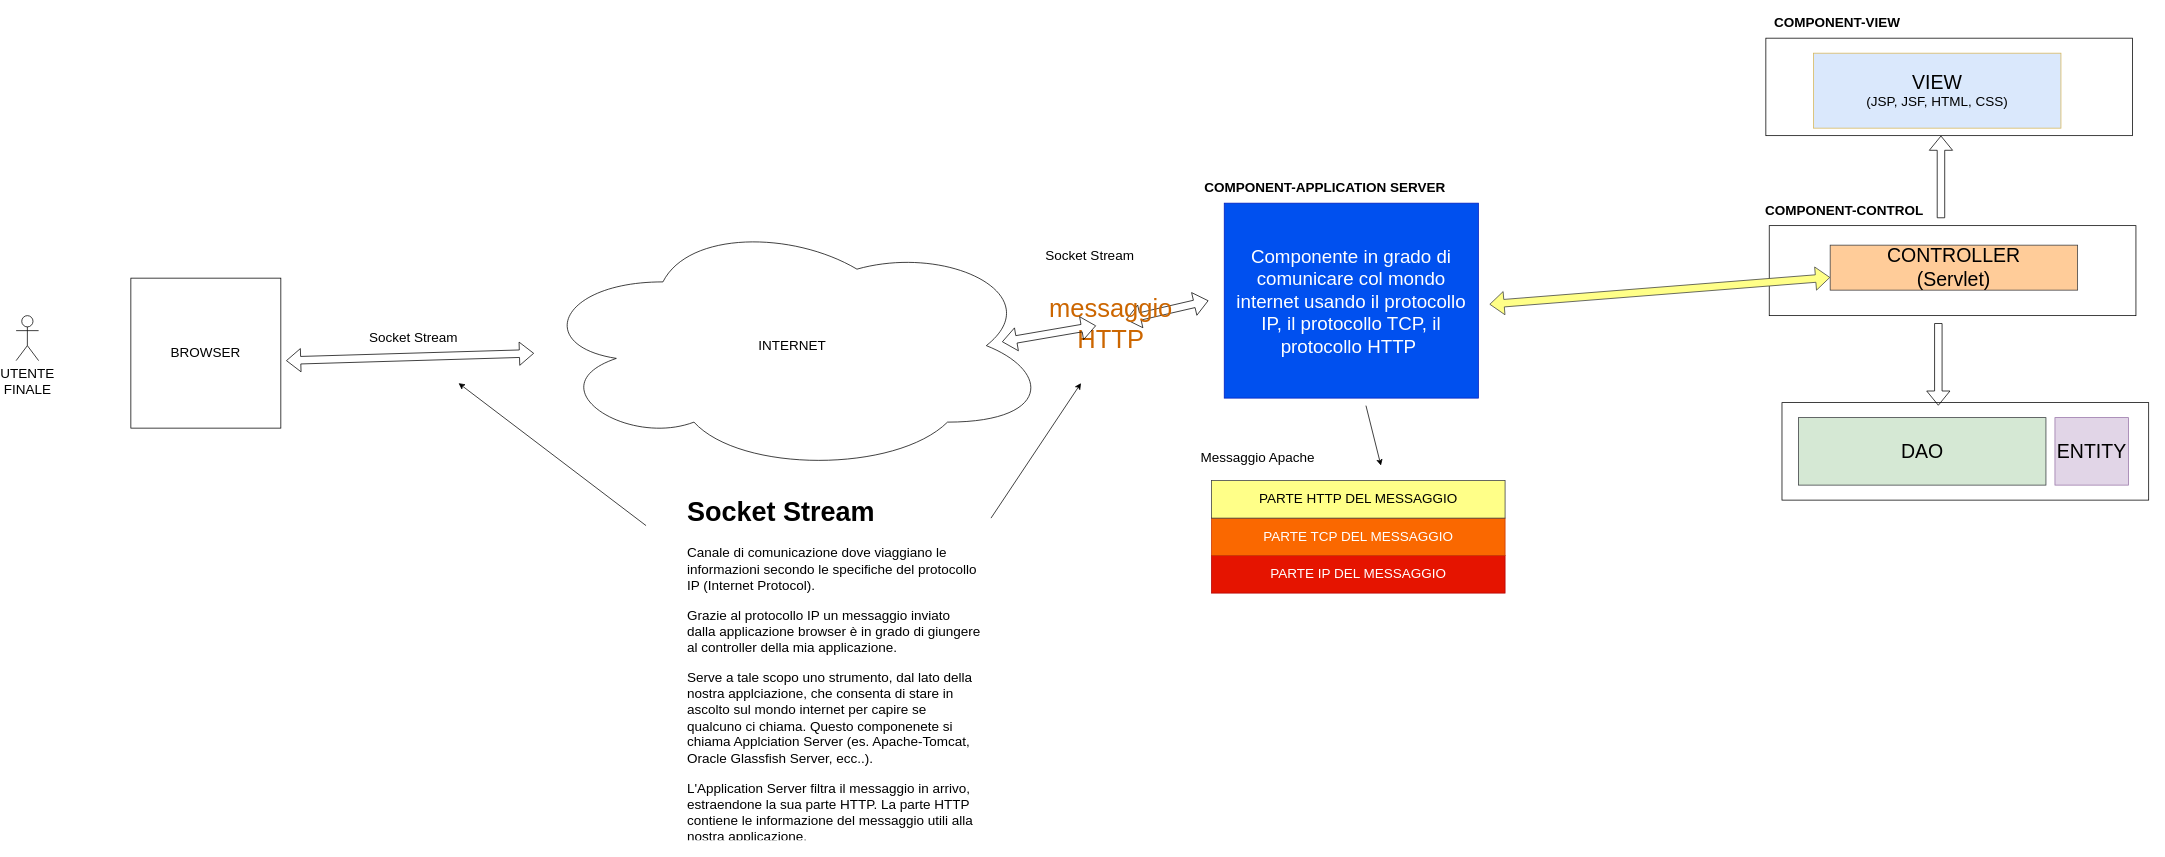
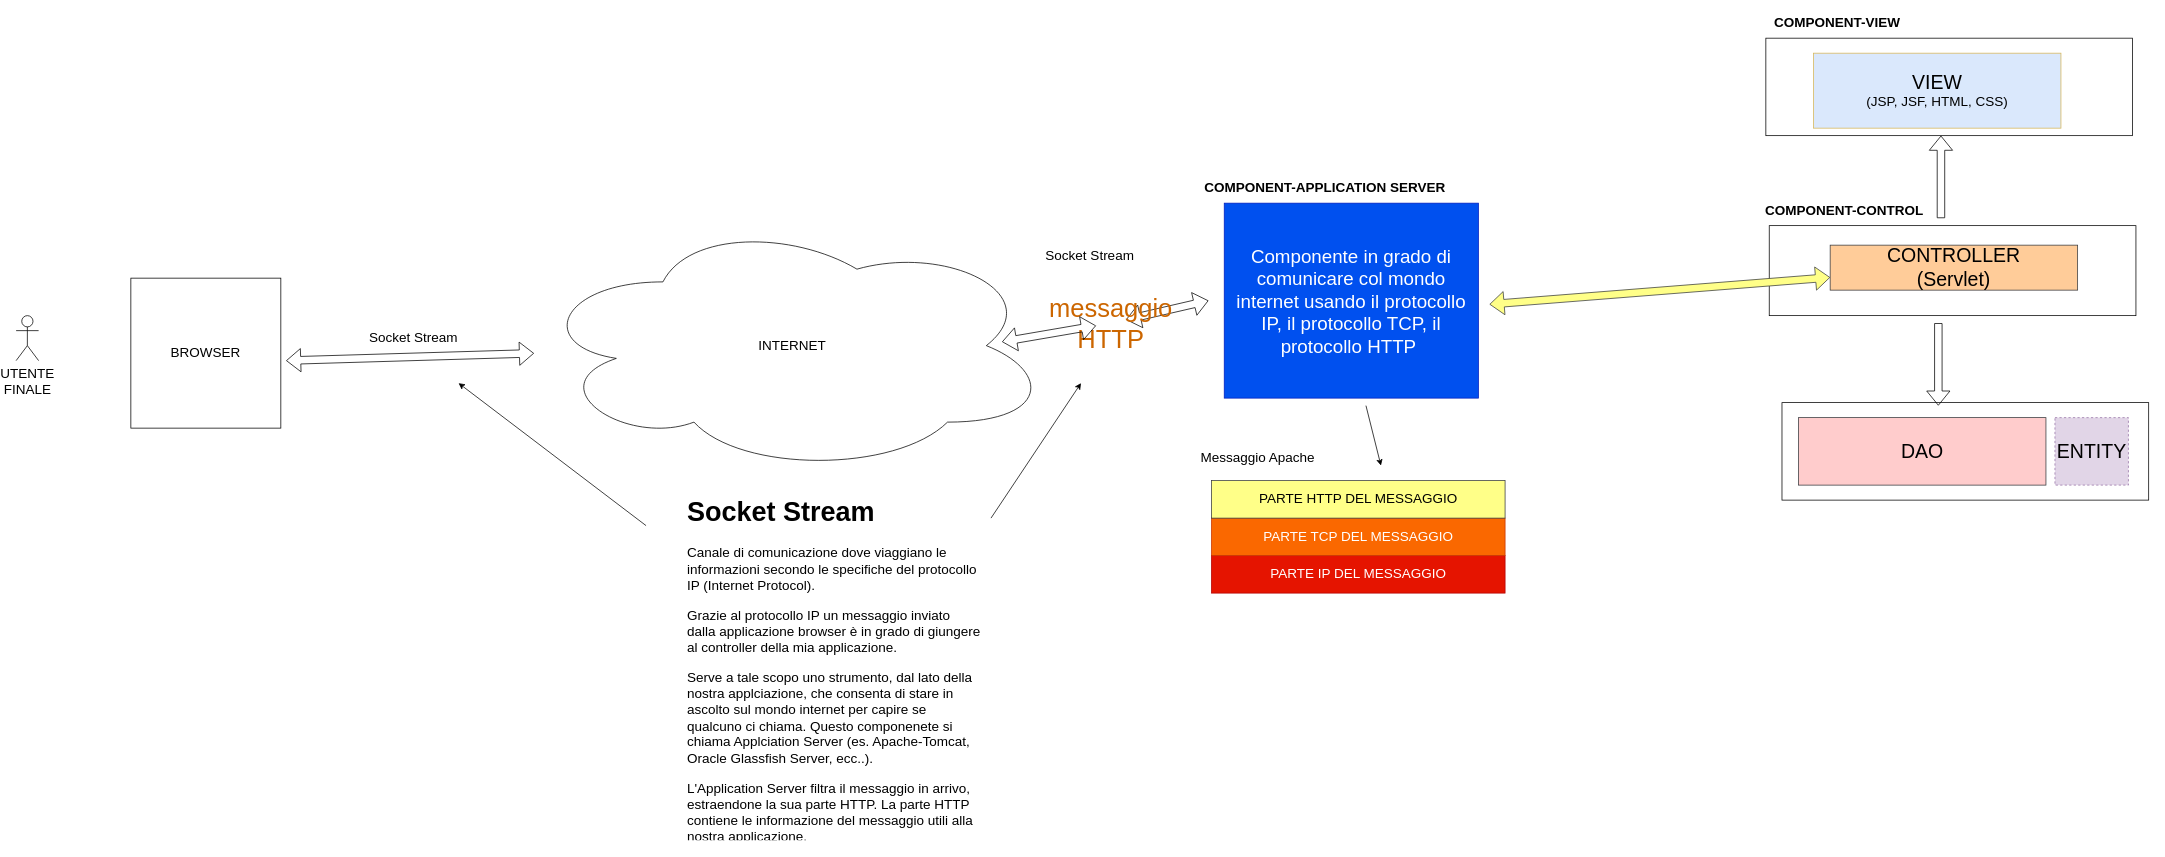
- <mxCell id="28" value="&lt;font style=&quot;font-size: 26px&quot;&gt;DAO&lt;/font&gt;" style="rounded=0;whiteSpace=wrap;html=1;fillColor=#d5e8d4;strokeColor=#36393d;" vertex="1" parent="1"><mxGeometry x="2396.75" y="556" width="330" height="90" as="geometry" /></mxCell>
+ <mxCell id="28" value="&lt;font style=&quot;font-size: 26px&quot;&gt;DAO&lt;/font&gt;" style="rounded=0;whiteSpace=wrap;html=1;fillColor=#ffcccc;strokeColor=#36393d;" vertex="1" parent="1"><mxGeometry x="2396.75" y="556" width="330" height="90" as="geometry" /></mxCell>
- <mxCell id="29" value="&lt;font style=&quot;font-size: 26px&quot;&gt;ENTITY&lt;/font&gt;" style="rounded=0;whiteSpace=wrap;html=1;fillColor=#e1d5e7;strokeColor=#9673a6;" vertex="1" parent="1"><mxGeometry x="2738.75" y="556" width="98" height="90" as="geometry" /></mxCell>
+ <mxCell id="29" value="&lt;font style=&quot;font-size: 26px&quot;&gt;ENTITY&lt;/font&gt;" style="rounded=0;whiteSpace=wrap;html=1;fillColor=#e1d5e7;strokeColor=#9673a6;dashed=1;" vertex="1" parent="1"><mxGeometry x="2738.75" y="556" width="98" height="90" as="geometry" /></mxCell>
